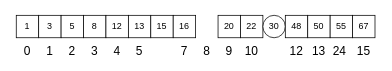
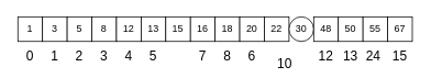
+ <mxCell id="10" value="18" style="whiteSpace=wrap;html=1;aspect=fixed;direction=south;" vertex="1" parent="1"><mxGeometry x="260" width="30" height="30" as="geometry" y="20" /></mxCell>
- <mxCell id="27" value="10" style="text;html=1;strokeColor=none;fillColor=none;align=center;verticalAlign=middle;whiteSpace=wrap;rounded=0;fontSize=16;" vertex="1" parent="1"><mxGeometry x="324" y="60" width="22" height="13" as="geometry" /></mxCell>
+ <mxCell id="27" value="10" style="text;html=1;strokeColor=none;fillColor=none;align=center;verticalAlign=middle;whiteSpace=wrap;rounded=0;fontSize=16;" vertex="1" parent="1"><mxGeometry x="334" y="70" width="22" height="13" as="geometry" /></mxCell>
- <mxCell id="26" value="9" style="text;html=1;strokeColor=none;fillColor=none;align=center;verticalAlign=middle;whiteSpace=wrap;rounded=0;fontSize=16;" vertex="1" parent="1"><mxGeometry x="294" y="60" width="22" height="13" as="geometry" /></mxCell>
+ <mxCell id="26" value="6" style="text;html=1;strokeColor=none;fillColor=none;align=center;verticalAlign=middle;whiteSpace=wrap;rounded=0;fontSize=16;" vertex="1" parent="1"><mxGeometry x="294" y="60" width="22" height="13" as="geometry" /></mxCell>
